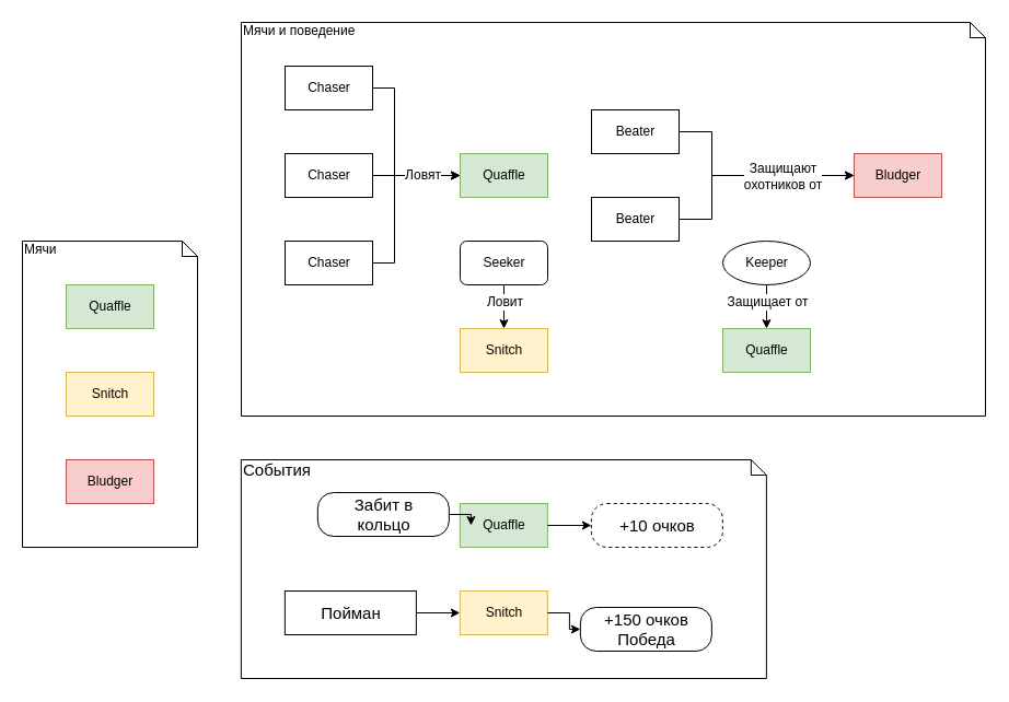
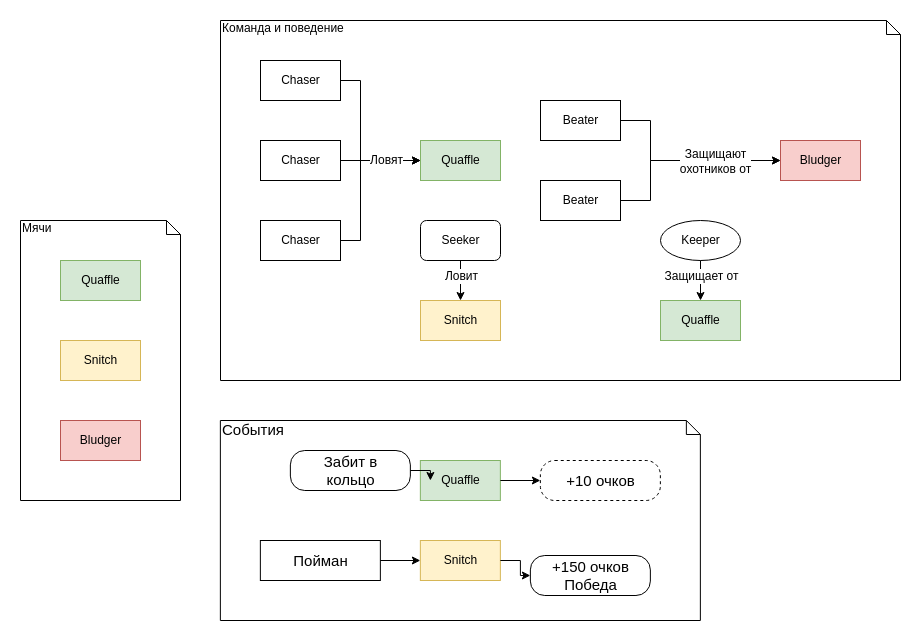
- <mxCell id="8" value="Мячи и поведение" style="shape=note;whiteSpace=wrap;html=1;size=14;verticalAlign=top;align=left;spacingTop=-6;" parent="7" vertex="1"><mxGeometry width="680" height="360" as="geometry" /></mxCell>
+ <mxCell id="8" value="Команда и поведение" style="shape=note;whiteSpace=wrap;html=1;size=14;verticalAlign=top;align=left;spacingTop=-6;" parent="7" vertex="1"><mxGeometry width="680" height="360" as="geometry" /></mxCell>
